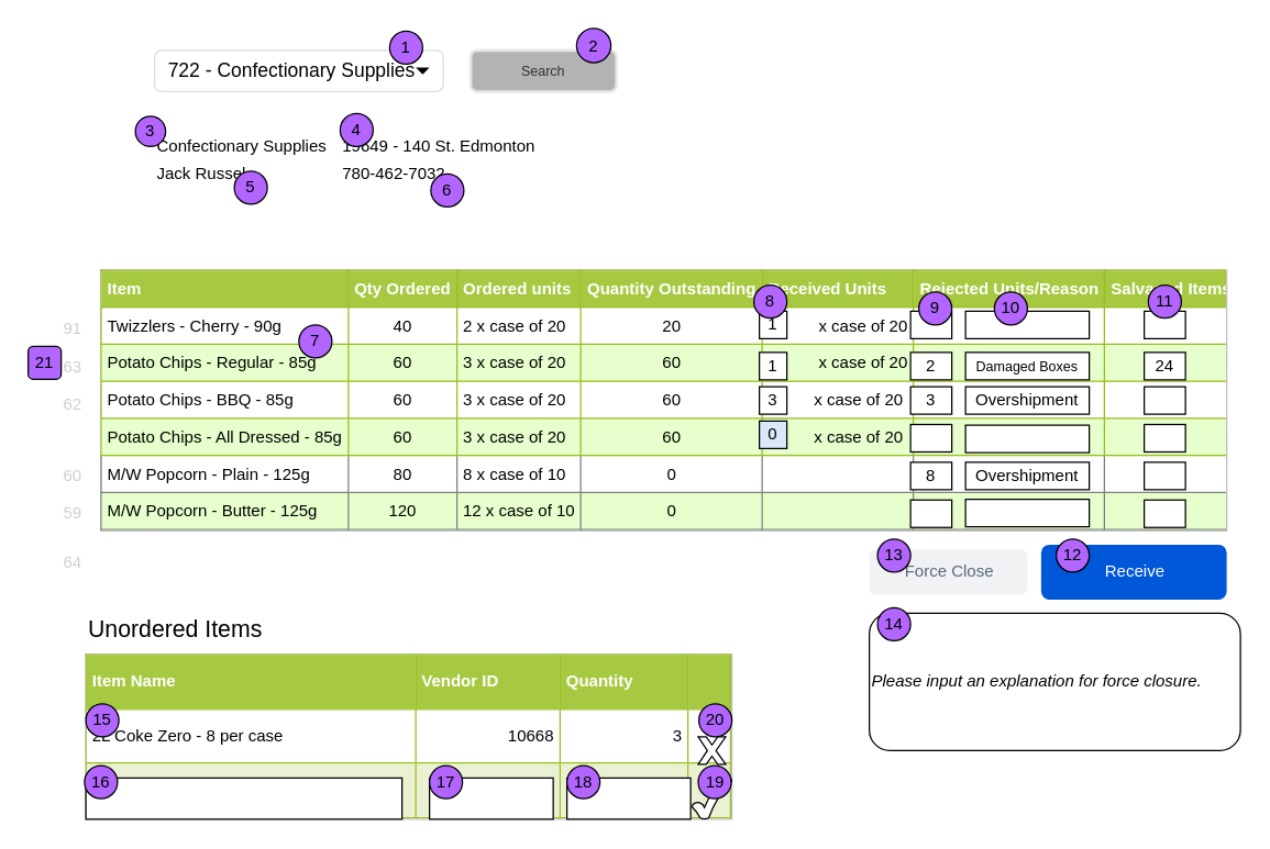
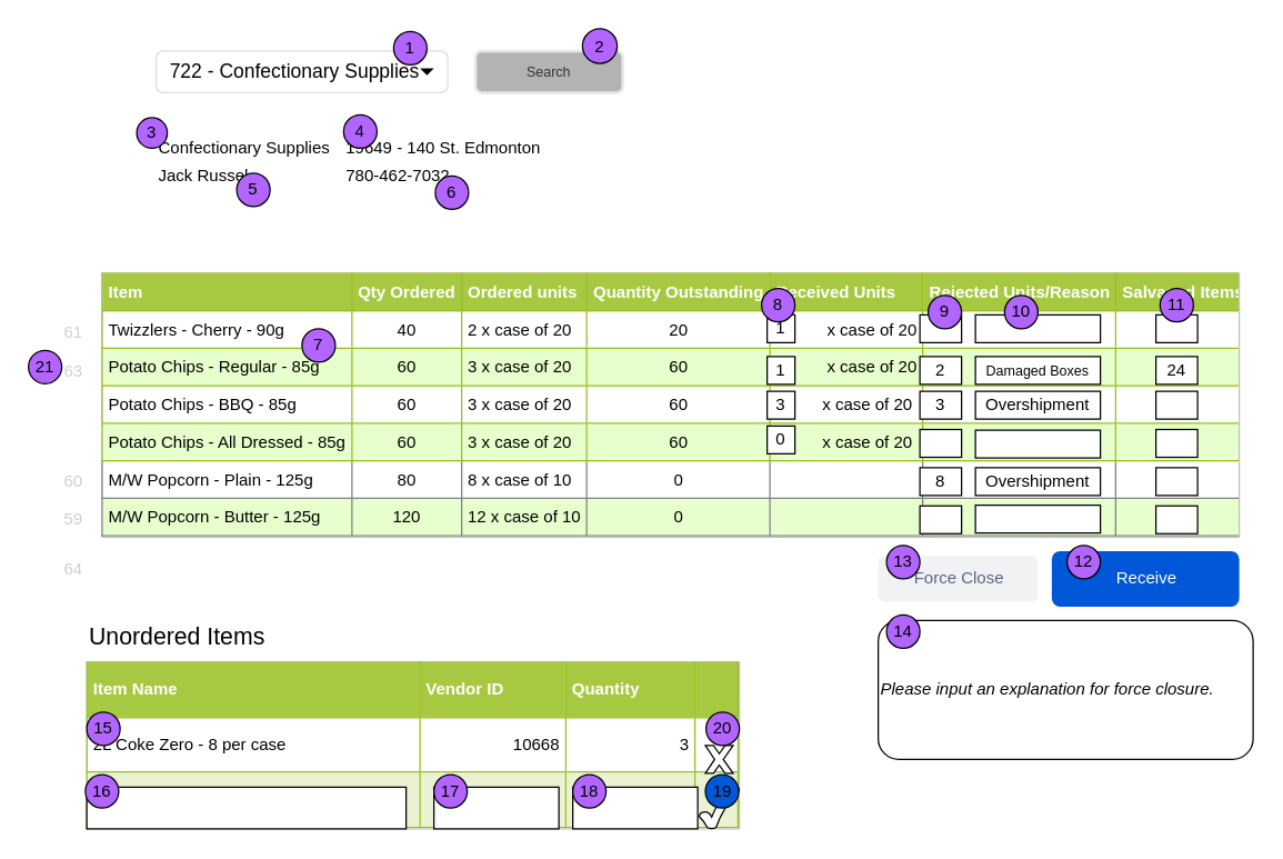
- <mxCell id="62" value="&lt;font color=&quot;#CFCFCF&quot;&gt;91&lt;/font&gt;" style="text;html=1;resizable=0;points=[];autosize=1;align=left;verticalAlign=top;spacingTop=-4;" vertex="1" parent="1"><mxGeometry x="44" y="229" width="23" height="14" as="geometry" /></mxCell>
+ <mxCell id="62" value="&lt;font color=&quot;#CFCFCF&quot;&gt;61&lt;/font&gt;" style="text;html=1;resizable=0;points=[];autosize=1;align=left;verticalAlign=top;spacingTop=-4;" vertex="1" parent="1"><mxGeometry x="44" y="229" width="23" height="14" as="geometry" /></mxCell>
- <mxCell id="68" value="21" style="whiteSpace=wrap;html=1;aspect=fixed;labelBackgroundColor=none;fontColor=none;fillColor=#B266FF;rounded=1;" vertex="1" parent="1"><mxGeometry x="20" y="251.5" width="24" height="24" as="geometry" /></mxCell>
+ <mxCell id="68" value="21" style="ellipse;whiteSpace=wrap;html=1;aspect=fixed;labelBackgroundColor=none;fontColor=none;fillColor=#B266FF;" vertex="1" parent="1"><mxGeometry x="20" y="251.5" width="24" height="24" as="geometry" /></mxCell>
- <mxCell id="63" value="&lt;font color=&quot;#CFCFCF&quot;&gt;62&lt;/font&gt;" style="text;html=1;resizable=0;points=[];autosize=1;align=left;verticalAlign=top;spacingTop=-4;direction=west;" vertex="1" parent="1"><mxGeometry x="44" y="284" width="23" height="14" as="geometry" /></mxCell>
- <mxCell id="14" value="0" style="rounded=0;whiteSpace=wrap;html=1;fillColor=#dae8fc;" parent="1" vertex="1"><mxGeometry x="552" y="306" width="20" height="20" as="geometry" /></mxCell>
+ <mxCell id="14" value="0" style="rounded=0;whiteSpace=wrap;html=1;" parent="1" vertex="1"><mxGeometry x="552" y="306" width="20" height="20" as="geometry" /></mxCell>
- <mxCell id="61" value="19" style="ellipse;whiteSpace=wrap;html=1;aspect=fixed;labelBackgroundColor=none;fontColor=none;fillColor=#B266FF;" parent="1" vertex="1"><mxGeometry x="507.5" y="557" width="24" height="24" as="geometry" /></mxCell>
+ <mxCell id="61" value="19" style="ellipse;whiteSpace=wrap;html=1;aspect=fixed;labelBackgroundColor=none;fontColor=none;fillColor=#0057d8;" parent="1" vertex="1"><mxGeometry x="507.5" y="557" width="24" height="24" as="geometry" /></mxCell>
